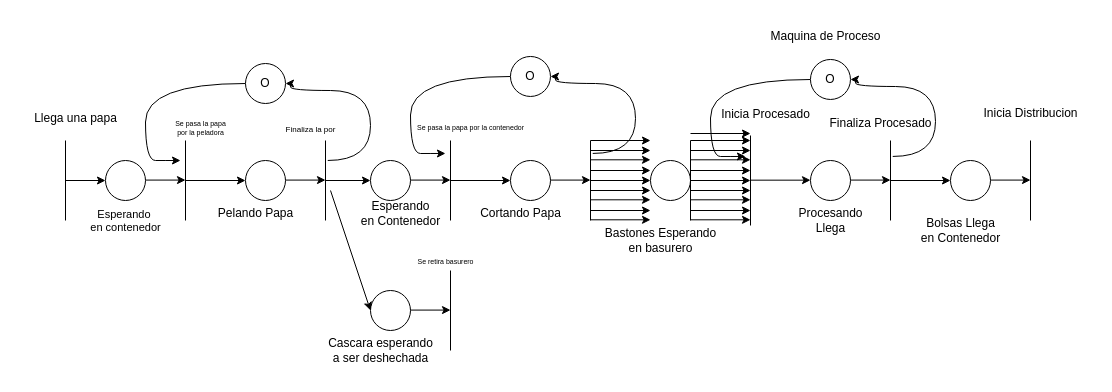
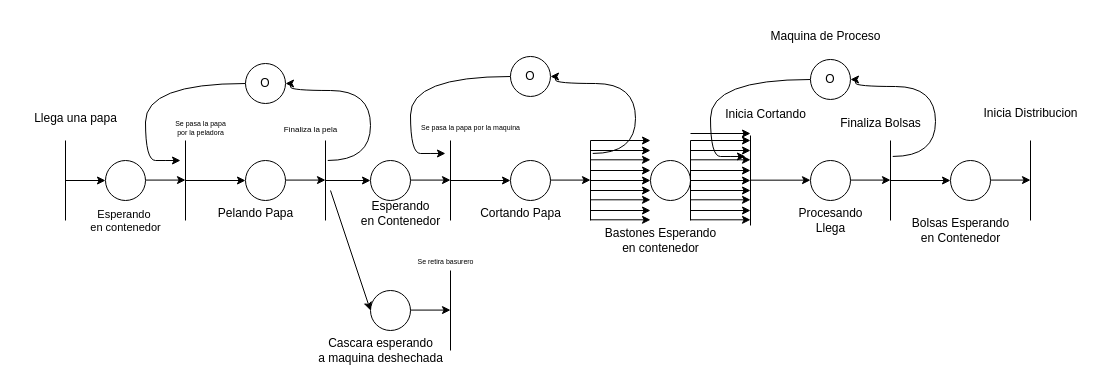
- <mxCell id="63" value="Inicia Procesado" style="text;html=1;align=center;verticalAlign=middle;resizable=0;points=[];autosize=1;strokeColor=none;fillColor=none;" vertex="1" parent="1"><mxGeometry x="710" y="98.97" width="110" height="30" as="geometry" /></mxCell>
+ <mxCell id="63" value="Inicia Cortando" style="text;html=1;align=center;verticalAlign=middle;resizable=0;points=[];autosize=1;strokeColor=none;fillColor=none;" vertex="1" parent="1"><mxGeometry x="710" y="98.97" width="110" height="30" as="geometry" /></mxCell>
- <mxCell id="78" value="Finaliza Procesado" style="text;html=1;align=center;verticalAlign=middle;resizable=0;points=[];autosize=1;strokeColor=none;fillColor=none;" vertex="1" parent="1"><mxGeometry x="815" y="108" width="130" height="30" as="geometry" /></mxCell>
+ <mxCell id="78" value="Finaliza Bolsas" style="text;html=1;align=center;verticalAlign=middle;resizable=0;points=[];autosize=1;strokeColor=none;fillColor=none;" vertex="1" parent="1"><mxGeometry x="815" y="108" width="130" height="30" as="geometry" /></mxCell>
- <mxCell id="18" value="&lt;h5&gt;&lt;font style=&quot;font-size: 8px; font-weight: normal;&quot;&gt;Finaliza la por&lt;/font&gt;&lt;/h5&gt;" style="text;html=1;align=center;verticalAlign=middle;resizable=0;points=[];autosize=1;strokeColor=none;fillColor=none;" vertex="1" parent="1"><mxGeometry x="270" y="98" width="80" height="60" as="geometry" /></mxCell>
+ <mxCell id="18" value="&lt;h5&gt;&lt;font style=&quot;font-size: 8px; font-weight: normal;&quot;&gt;Finaliza la pela&lt;/font&gt;&lt;/h5&gt;" style="text;html=1;align=center;verticalAlign=middle;resizable=0;points=[];autosize=1;strokeColor=none;fillColor=none;" vertex="1" parent="1"><mxGeometry x="270" y="98" width="80" height="60" as="geometry" /></mxCell>
- <mxCell id="25" value="&lt;h5 style=&quot;font-size: 7px;&quot;&gt;&lt;span style=&quot;font-weight: 400;&quot;&gt;Se pasa la papa por la contenedor&lt;/span&gt;&lt;/h5&gt;" style="text;html=1;align=center;verticalAlign=middle;resizable=0;points=[];autosize=1;strokeColor=none;fillColor=none;" vertex="1" parent="1"><mxGeometry x="410" y="103" width="120" height="50" as="geometry" /></mxCell>
+ <mxCell id="25" value="&lt;h5 style=&quot;font-size: 7px;&quot;&gt;&lt;span style=&quot;font-weight: 400;&quot;&gt;Se pasa la papa por la maquina&lt;/span&gt;&lt;/h5&gt;" style="text;html=1;align=center;verticalAlign=middle;resizable=0;points=[];autosize=1;strokeColor=none;fillColor=none;" vertex="1" parent="1"><mxGeometry x="410" y="103" width="120" height="50" as="geometry" /></mxCell>
- <mxCell id="73" value="Bolsas Llega&lt;div&gt;en Contenedor&lt;/div&gt;" style="text;html=1;align=center;verticalAlign=middle;resizable=0;points=[];autosize=1;strokeColor=none;fillColor=none;" vertex="1" parent="1"><mxGeometry x="899.97" y="210" width="120" height="40" as="geometry" /></mxCell>
+ <mxCell id="73" value="Bolsas Esperando&lt;div&gt;en Contenedor&lt;/div&gt;" style="text;html=1;align=center;verticalAlign=middle;resizable=0;points=[];autosize=1;strokeColor=none;fillColor=none;" vertex="1" parent="1"><mxGeometry x="899.97" y="210" width="120" height="40" as="geometry" /></mxCell>
- <mxCell id="42" value="Bastones Esperando&lt;div&gt;en basurero&lt;/div&gt;" style="text;html=1;align=center;verticalAlign=middle;resizable=0;points=[];autosize=1;strokeColor=none;fillColor=none;" vertex="1" parent="1"><mxGeometry x="595" y="220" width="130" height="40" as="geometry" /></mxCell>
+ <mxCell id="42" value="Bastones Esperando&lt;div&gt;en contenedor&lt;/div&gt;" style="text;html=1;align=center;verticalAlign=middle;resizable=0;points=[];autosize=1;strokeColor=none;fillColor=none;" vertex="1" parent="1"><mxGeometry x="595" y="220" width="130" height="40" as="geometry" /></mxCell>
- <mxCell id="38" value="Cascara esperando&lt;div&gt;a ser deshechada&lt;/div&gt;" style="text;html=1;align=center;verticalAlign=middle;resizable=0;points=[];autosize=1;strokeColor=none;fillColor=none;" vertex="1" parent="1"><mxGeometry x="315" y="330" width="130" height="40" as="geometry" /></mxCell>
+ <mxCell id="38" value="Cascara esperando&lt;div&gt;a maquina deshechada&lt;/div&gt;" style="text;html=1;align=center;verticalAlign=middle;resizable=0;points=[];autosize=1;strokeColor=none;fillColor=none;" vertex="1" parent="1"><mxGeometry x="315" y="330" width="130" height="40" as="geometry" /></mxCell>
